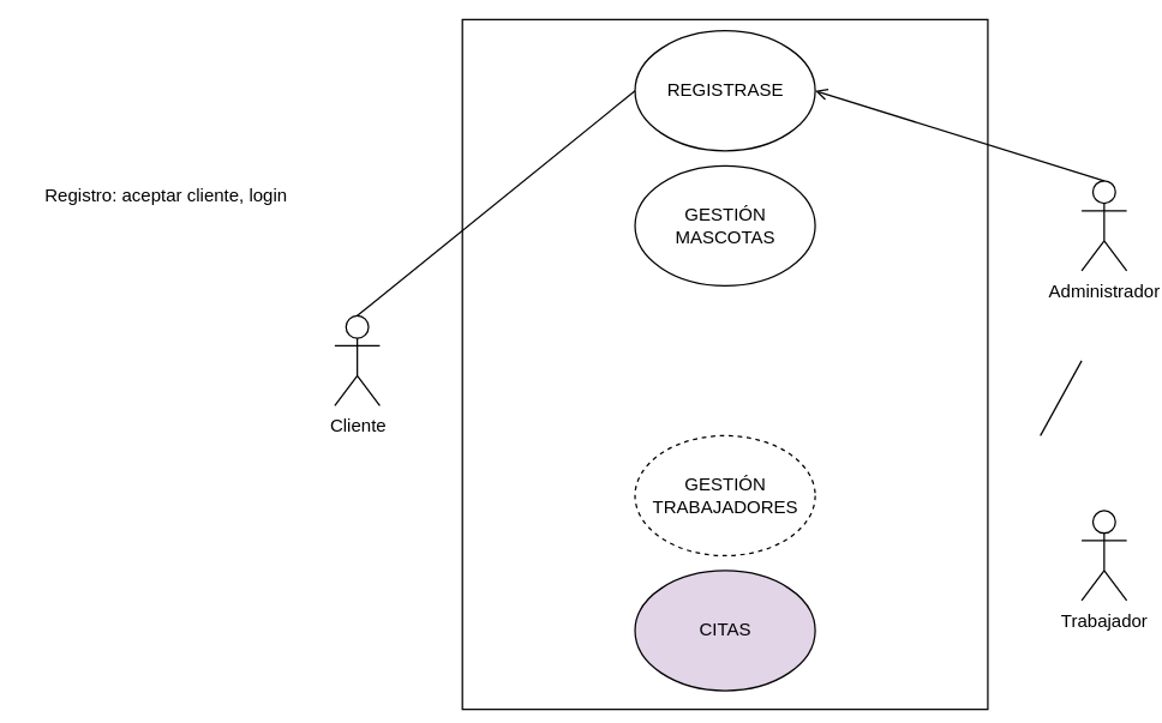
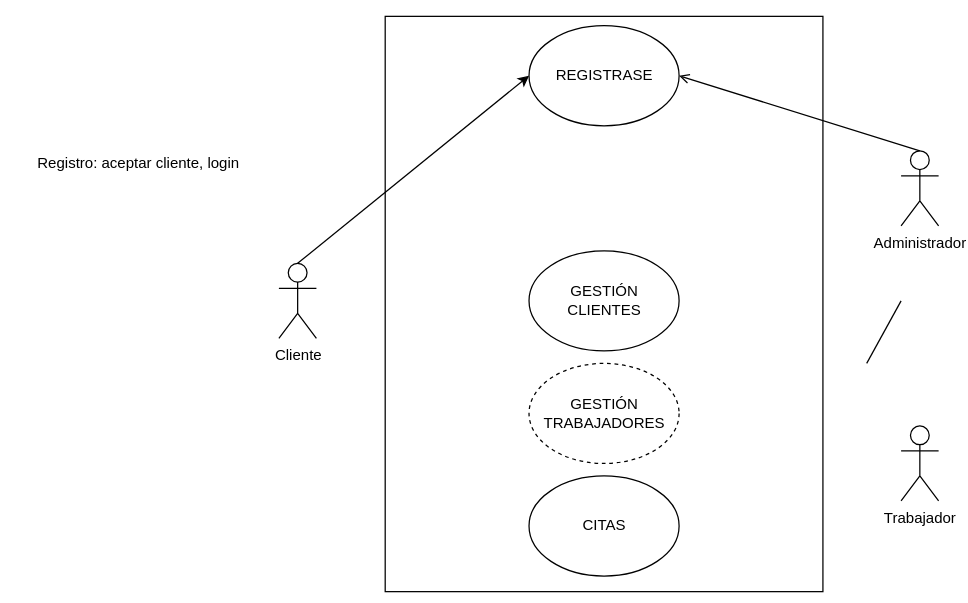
- <mxCell id="11" value="" style="endArrow=none;html=1;rounded=0;exitX=0.5;exitY=0;exitDx=0;exitDy=0;exitPerimeter=0;entryX=0;entryY=0.5;entryDx=0;entryDy=0;" edge="1" parent="1" source="2" target="6"><mxGeometry width="50" height="50" relative="1" as="geometry"><mxPoint x="190" y="140" as="sourcePoint" /><mxPoint x="240" y="90" as="targetPoint" /></mxGeometry></mxCell>
+ <mxCell id="11" value="" style="endArrow=classic;html=1;rounded=0;exitX=0.5;exitY=0;exitDx=0;exitDy=0;exitPerimeter=0;entryX=0;entryY=0.5;entryDx=0;entryDy=0;" edge="1" parent="1" source="2" target="6"><mxGeometry width="50" height="50" relative="1" as="geometry"><mxPoint x="190" y="140" as="sourcePoint" /><mxPoint x="240" y="90" as="targetPoint" /></mxGeometry></mxCell>
- <mxCell id="7" value="&lt;font style=&quot;vertical-align: inherit;&quot;&gt;&lt;font style=&quot;vertical-align: inherit;&quot;&gt;GESTIÓN MASCOTAS&lt;/font&gt;&lt;/font&gt;" style="ellipse;whiteSpace=wrap;html=1;" vertex="1" parent="1"><mxGeometry x="422.5" y="110" width="120" height="80" as="geometry" /></mxCell>
+ <mxCell id="8" value="&lt;font style=&quot;vertical-align: inherit;&quot;&gt;&lt;font style=&quot;vertical-align: inherit;&quot;&gt;&lt;font style=&quot;vertical-align: inherit;&quot;&gt;&lt;font style=&quot;vertical-align: inherit;&quot;&gt;GESTIÓN &lt;br&gt;CLIENTES&lt;/font&gt;&lt;/font&gt;&lt;/font&gt;&lt;/font&gt;" style="ellipse;whiteSpace=wrap;html=1;" vertex="1" parent="1"><mxGeometry x="422.5" y="200" width="120" height="80" as="geometry" /></mxCell>
- <mxCell id="10" value="&lt;font style=&quot;vertical-align: inherit;&quot;&gt;&lt;font style=&quot;vertical-align: inherit;&quot;&gt;&lt;font style=&quot;vertical-align: inherit;&quot;&gt;&lt;font style=&quot;vertical-align: inherit;&quot;&gt;&lt;font style=&quot;vertical-align: inherit;&quot;&gt;&lt;font style=&quot;vertical-align: inherit;&quot;&gt;&lt;font style=&quot;vertical-align: inherit;&quot;&gt;&lt;font style=&quot;vertical-align: inherit;&quot;&gt;CITAS&lt;/font&gt;&lt;/font&gt;&lt;/font&gt;&lt;/font&gt;&lt;/font&gt;&lt;/font&gt;&lt;/font&gt;&lt;/font&gt;" style="ellipse;whiteSpace=wrap;html=1;fillColor=#e1d5e7;" vertex="1" parent="1"><mxGeometry x="422.5" y="380" width="120" height="80" as="geometry" /></mxCell>
+ <mxCell id="10" value="&lt;font style=&quot;vertical-align: inherit;&quot;&gt;&lt;font style=&quot;vertical-align: inherit;&quot;&gt;&lt;font style=&quot;vertical-align: inherit;&quot;&gt;&lt;font style=&quot;vertical-align: inherit;&quot;&gt;&lt;font style=&quot;vertical-align: inherit;&quot;&gt;&lt;font style=&quot;vertical-align: inherit;&quot;&gt;&lt;font style=&quot;vertical-align: inherit;&quot;&gt;&lt;font style=&quot;vertical-align: inherit;&quot;&gt;CITAS&lt;/font&gt;&lt;/font&gt;&lt;/font&gt;&lt;/font&gt;&lt;/font&gt;&lt;/font&gt;&lt;/font&gt;&lt;/font&gt;" style="ellipse;whiteSpace=wrap;html=1;" vertex="1" parent="1"><mxGeometry x="422.5" y="380" width="120" height="80" as="geometry" /></mxCell>
